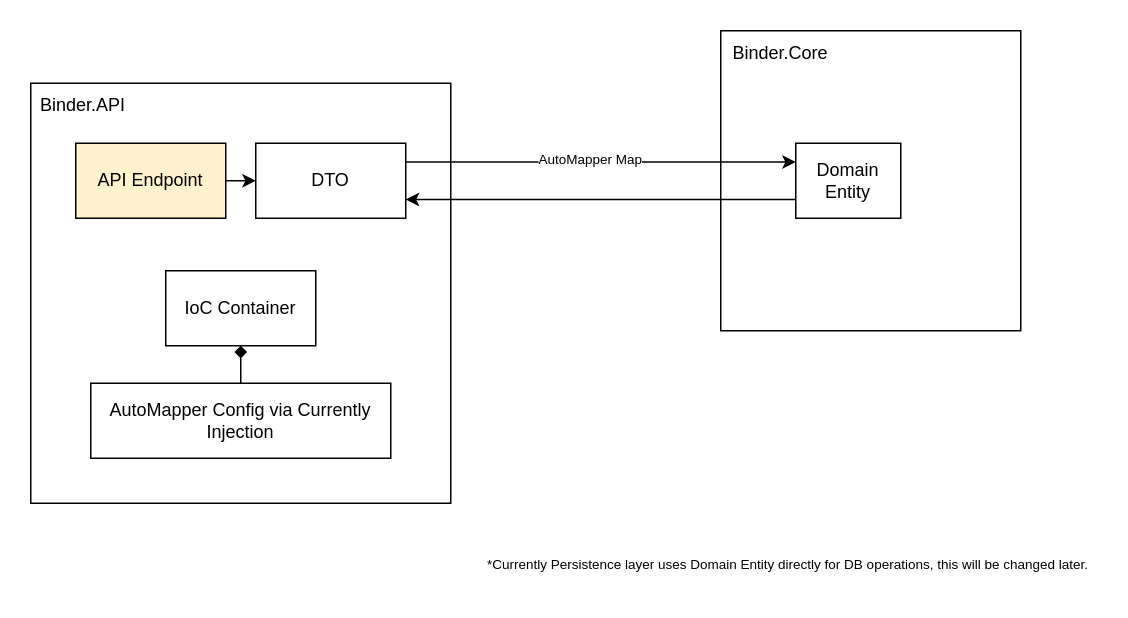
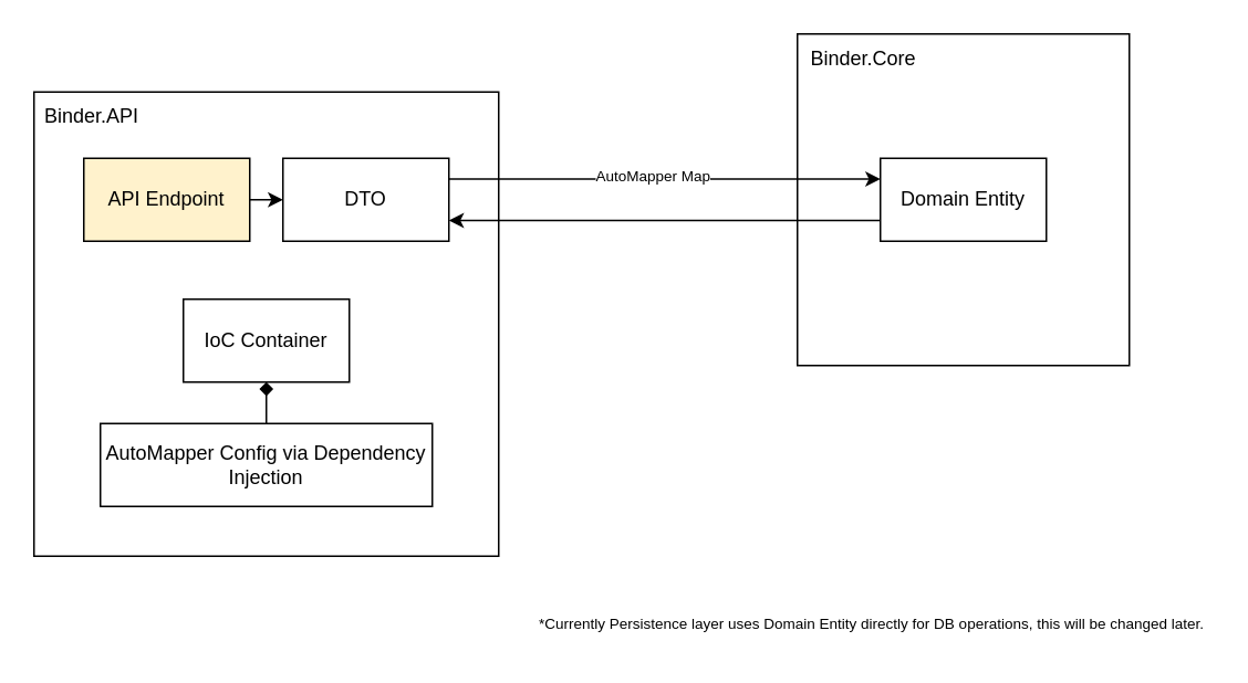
- <mxCell id="7" value="Domain Entity" style="rounded=0;whiteSpace=wrap;html=1;" vertex="1" parent="1"><mxGeometry x="530" y="95" width="70" height="50" as="geometry" /></mxCell>
+ <mxCell id="7" value="Domain Entity" style="rounded=0;whiteSpace=wrap;html=1;" vertex="1" parent="1"><mxGeometry x="530" y="95" width="100" height="50" as="geometry" /></mxCell>
- <mxCell id="13" value="AutoMapper Config via Currently Injection" style="rounded=0;whiteSpace=wrap;html=1;" vertex="1" parent="1"><mxGeometry x="60" y="255" width="200" height="50" as="geometry" /></mxCell>
+ <mxCell id="13" value="AutoMapper Config via Dependency Injection" style="rounded=0;whiteSpace=wrap;html=1;" vertex="1" parent="1"><mxGeometry x="60" y="255" width="200" height="50" as="geometry" /></mxCell>
